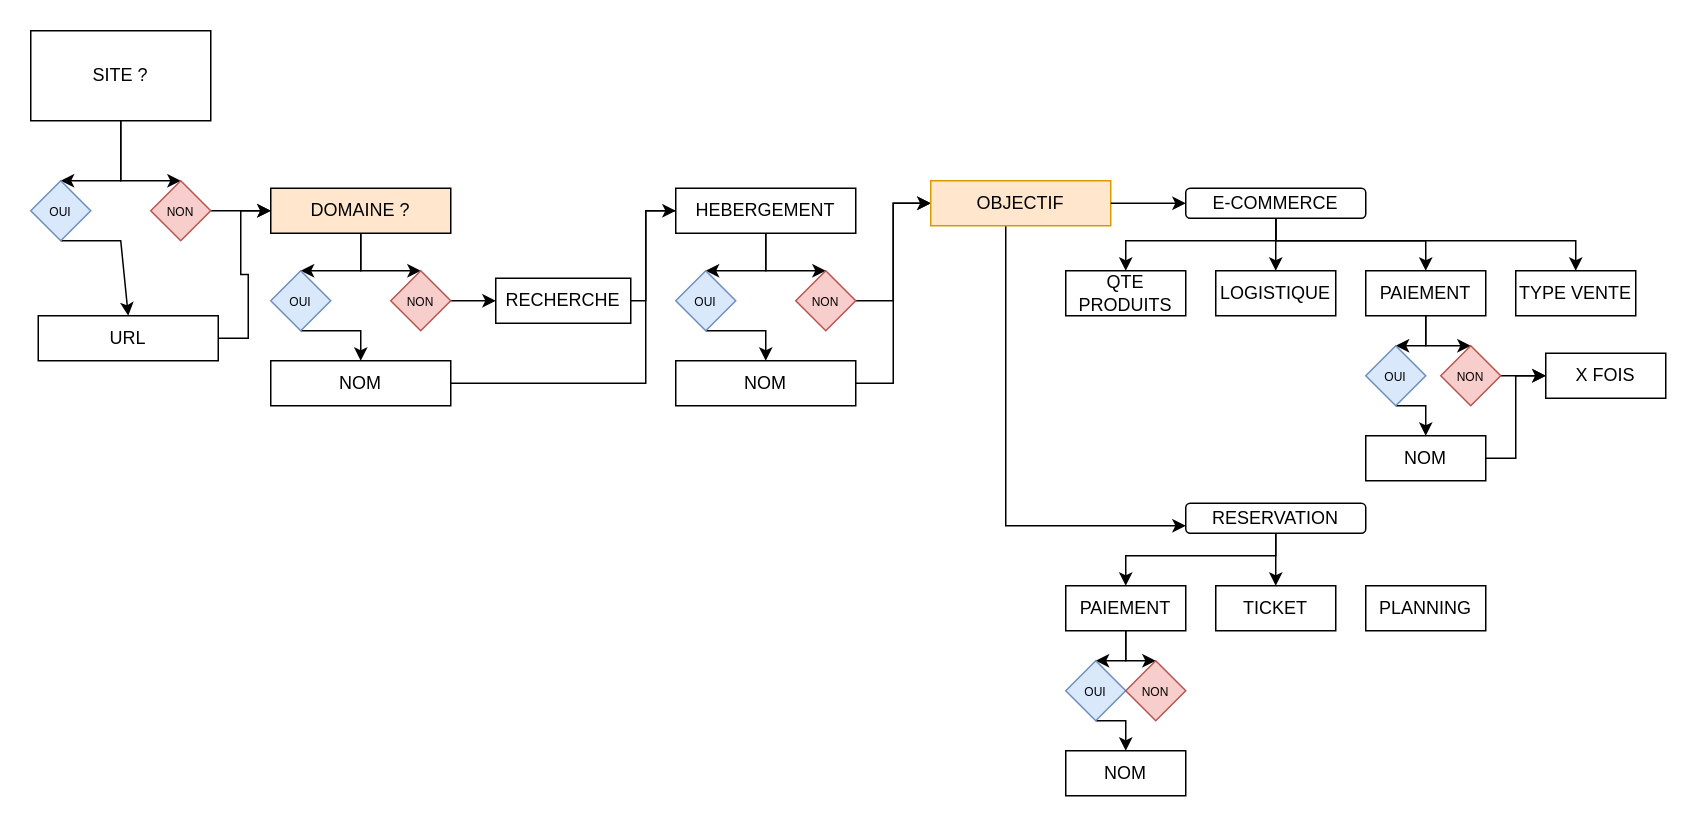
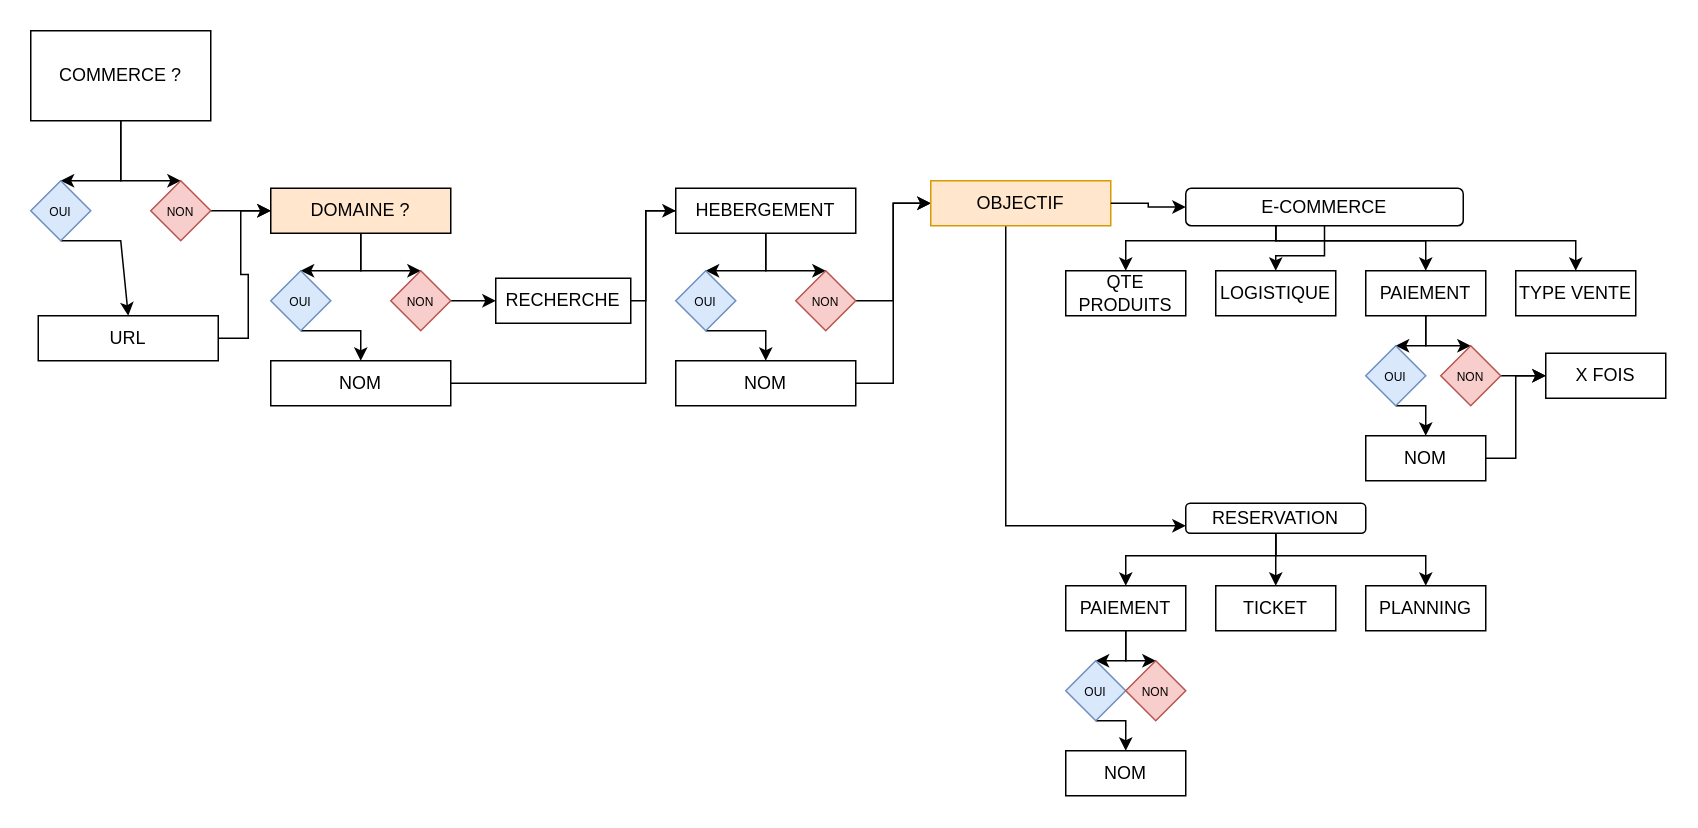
- <mxCell id="4" value="SITE ?" style="rounded=0;whiteSpace=wrap;html=1;direction=west;" parent="1" vertex="1"><mxGeometry x="20" y="20" width="120" height="60" as="geometry" /></mxCell>
+ <mxCell id="4" value="COMMERCE ?" style="rounded=0;whiteSpace=wrap;html=1;direction=west;" parent="1" vertex="1"><mxGeometry x="20" y="20" width="120" height="60" as="geometry" /></mxCell>
- <mxCell id="38" value="E-COMMERCE" style="rounded=1;whiteSpace=wrap;html=1;" parent="1" vertex="1"><mxGeometry x="790" y="125" width="120" height="20" as="geometry" /></mxCell>
+ <mxCell id="38" value="E-COMMERCE" style="rounded=1;whiteSpace=wrap;html=1;" parent="1" vertex="1"><mxGeometry x="790" y="125" width="185" height="25" as="geometry" /></mxCell>
+ <mxCell id="53" style="edgeStyle=orthogonalEdgeStyle;rounded=0;orthogonalLoop=1;jettySize=auto;html=1;entryX=0.5;entryY=0;entryDx=0;entryDy=0;" parent="1" source="55" target="64" edge="1"><mxGeometry relative="1" as="geometry"><Array as="points"><mxPoint x="850" y="370" /><mxPoint x="950" y="370" /></Array></mxGeometry></mxCell>
